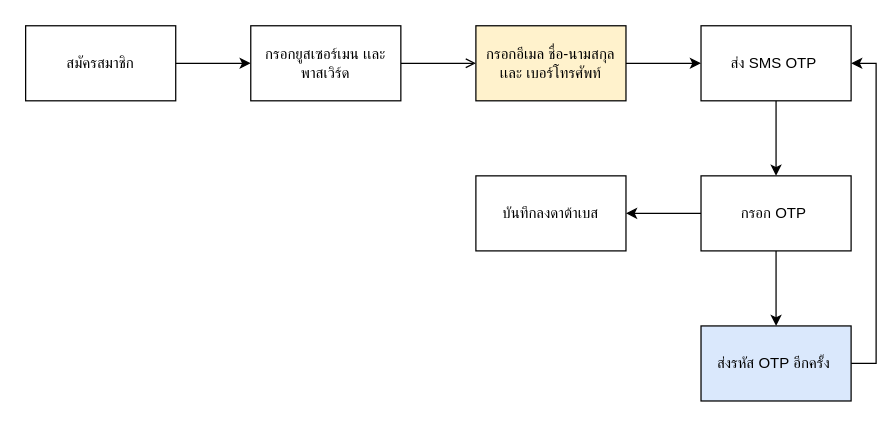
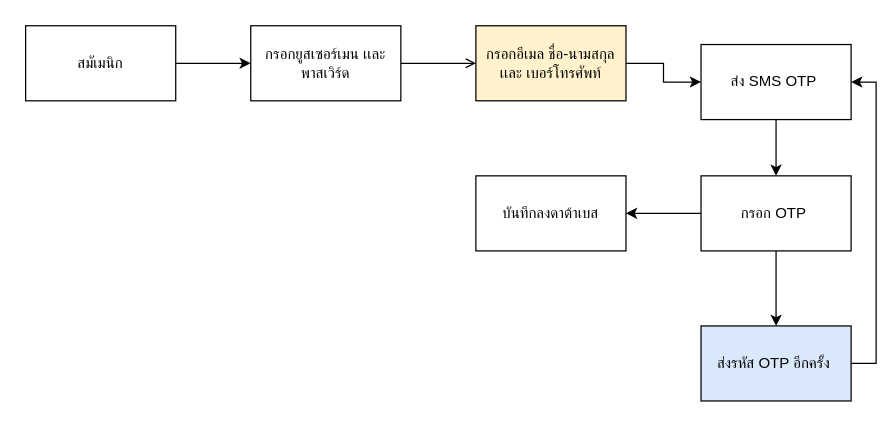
- <mxCell id="3" value="สมัครสมาชิก" style="rounded=0;whiteSpace=wrap;html=1;" parent="1" vertex="1"><mxGeometry x="20" y="20" width="120" height="60" as="geometry" /></mxCell>
+ <mxCell id="3" value="สมัเมนิก" style="rounded=0;whiteSpace=wrap;html=1;" parent="1" vertex="1"><mxGeometry x="20" y="20" width="120" height="60" as="geometry" /></mxCell>
- <mxCell id="9" value="ส่ง SMS OTP&amp;nbsp;" style="rounded=0;whiteSpace=wrap;html=1;" parent="1" vertex="1"><mxGeometry x="560" y="20" width="120" height="60" as="geometry" /></mxCell>
+ <mxCell id="9" value="ส่ง SMS OTP&amp;nbsp;" style="rounded=0;whiteSpace=wrap;html=1;" parent="1" vertex="1"><mxGeometry x="560" y="35" width="120" height="60" as="geometry" /></mxCell>
